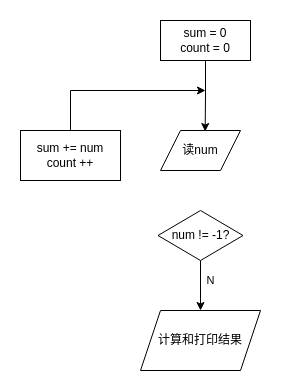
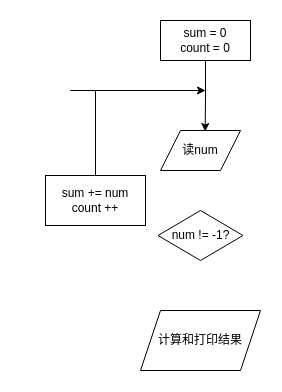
- <mxCell id="8" value="sum += num&lt;br&gt;count ++" style="rounded=0;whiteSpace=wrap;html=1;fillColor=none;" parent="1" vertex="1"><mxGeometry x="20" y="130" width="100" height="50" as="geometry" /></mxCell>
+ <mxCell id="8" value="sum += num&lt;br&gt;count ++" style="rounded=0;whiteSpace=wrap;html=1;fillColor=none;" parent="1" vertex="1"><mxGeometry x="45" y="175" width="100" height="50" as="geometry" /></mxCell>
- <mxCell id="5" value="N" style="edgeStyle=orthogonalEdgeStyle;rounded=0;orthogonalLoop=1;jettySize=auto;html=1;exitX=0.5;exitY=1;exitDx=0;exitDy=0;entryX=0.5;entryY=0;entryDx=0;entryDy=0;labelBackgroundColor=none;" parent="1" source="6" target="9" edge="1"><mxGeometry x="-0.2" y="10" relative="1" as="geometry"><mxPoint x="200" y="290" as="targetPoint" /><mxPoint as="offset" /></mxGeometry></mxCell>
